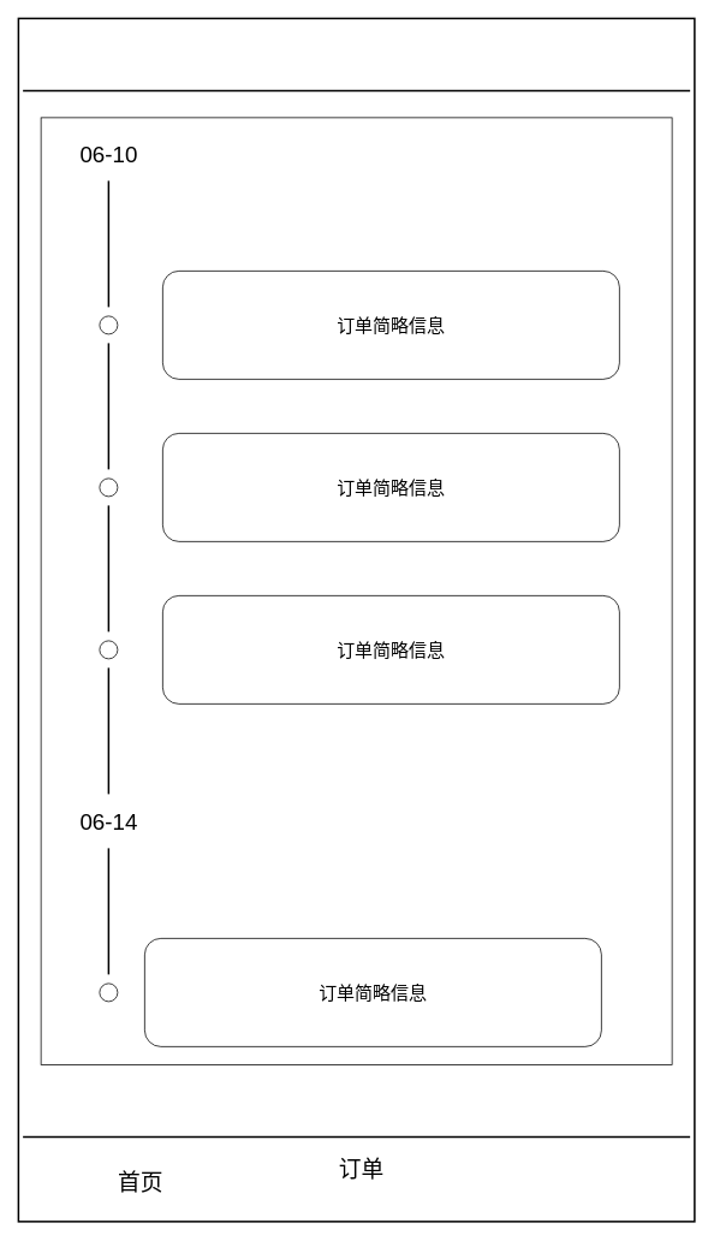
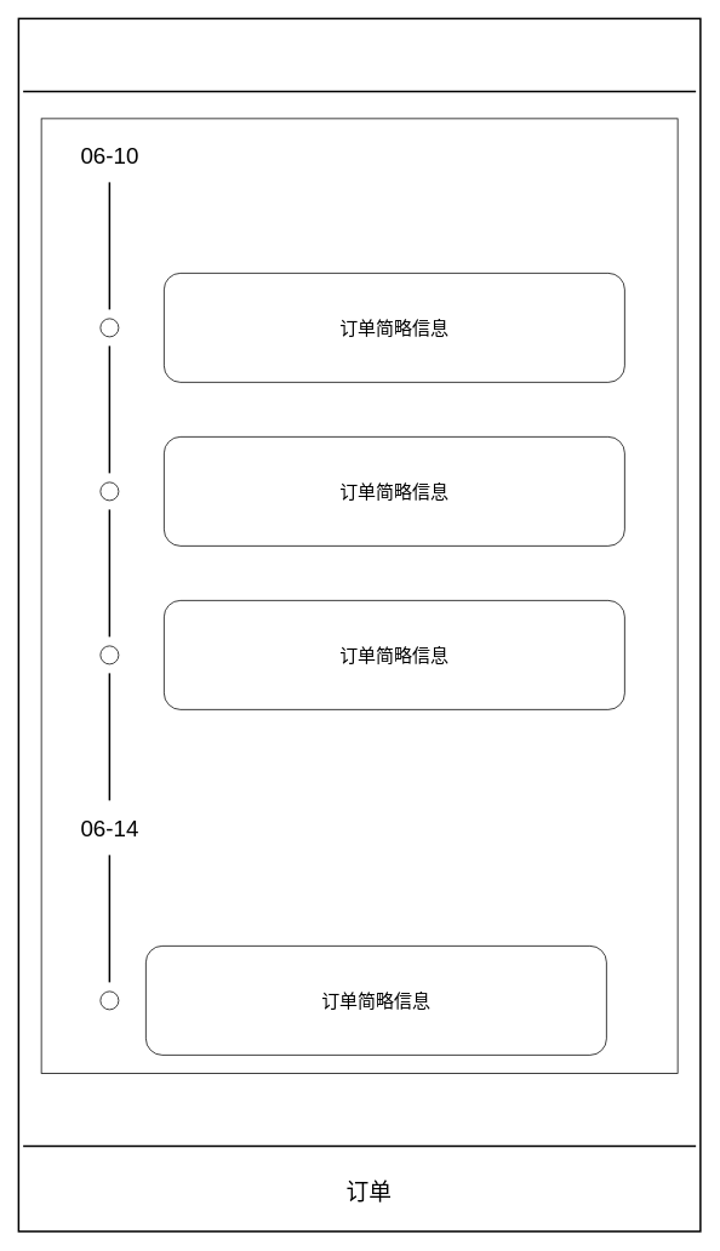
- <mxCell id="6" value="&lt;span style=&quot;font-size: 25px&quot;&gt;订单&lt;/span&gt;" style="text;html=1;align=center;verticalAlign=middle;resizable=0;points=[];autosize=1;strokeColor=none;" parent="1" vertex="1"><mxGeometry x="365" y="1285" width="70" height="20" as="geometry" /></mxCell>
+ <mxCell id="6" value="&lt;span style=&quot;font-size: 25px&quot;&gt;订单&lt;/span&gt;" style="text;html=1;align=center;verticalAlign=middle;resizable=0;points=[];autosize=1;strokeColor=none;" parent="1" vertex="1"><mxGeometry x="370" y="1300" width="70" height="20" as="geometry" /></mxCell>
- <mxCell id="5" value="&lt;font style=&quot;font-size: 25px&quot;&gt;首页&lt;/font&gt;" style="text;html=1;align=center;verticalAlign=middle;resizable=0;points=[];autosize=1;strokeColor=none;" parent="1" vertex="1"><mxGeometry x="120" y="1300" width="70" height="20" as="geometry" /></mxCell>
